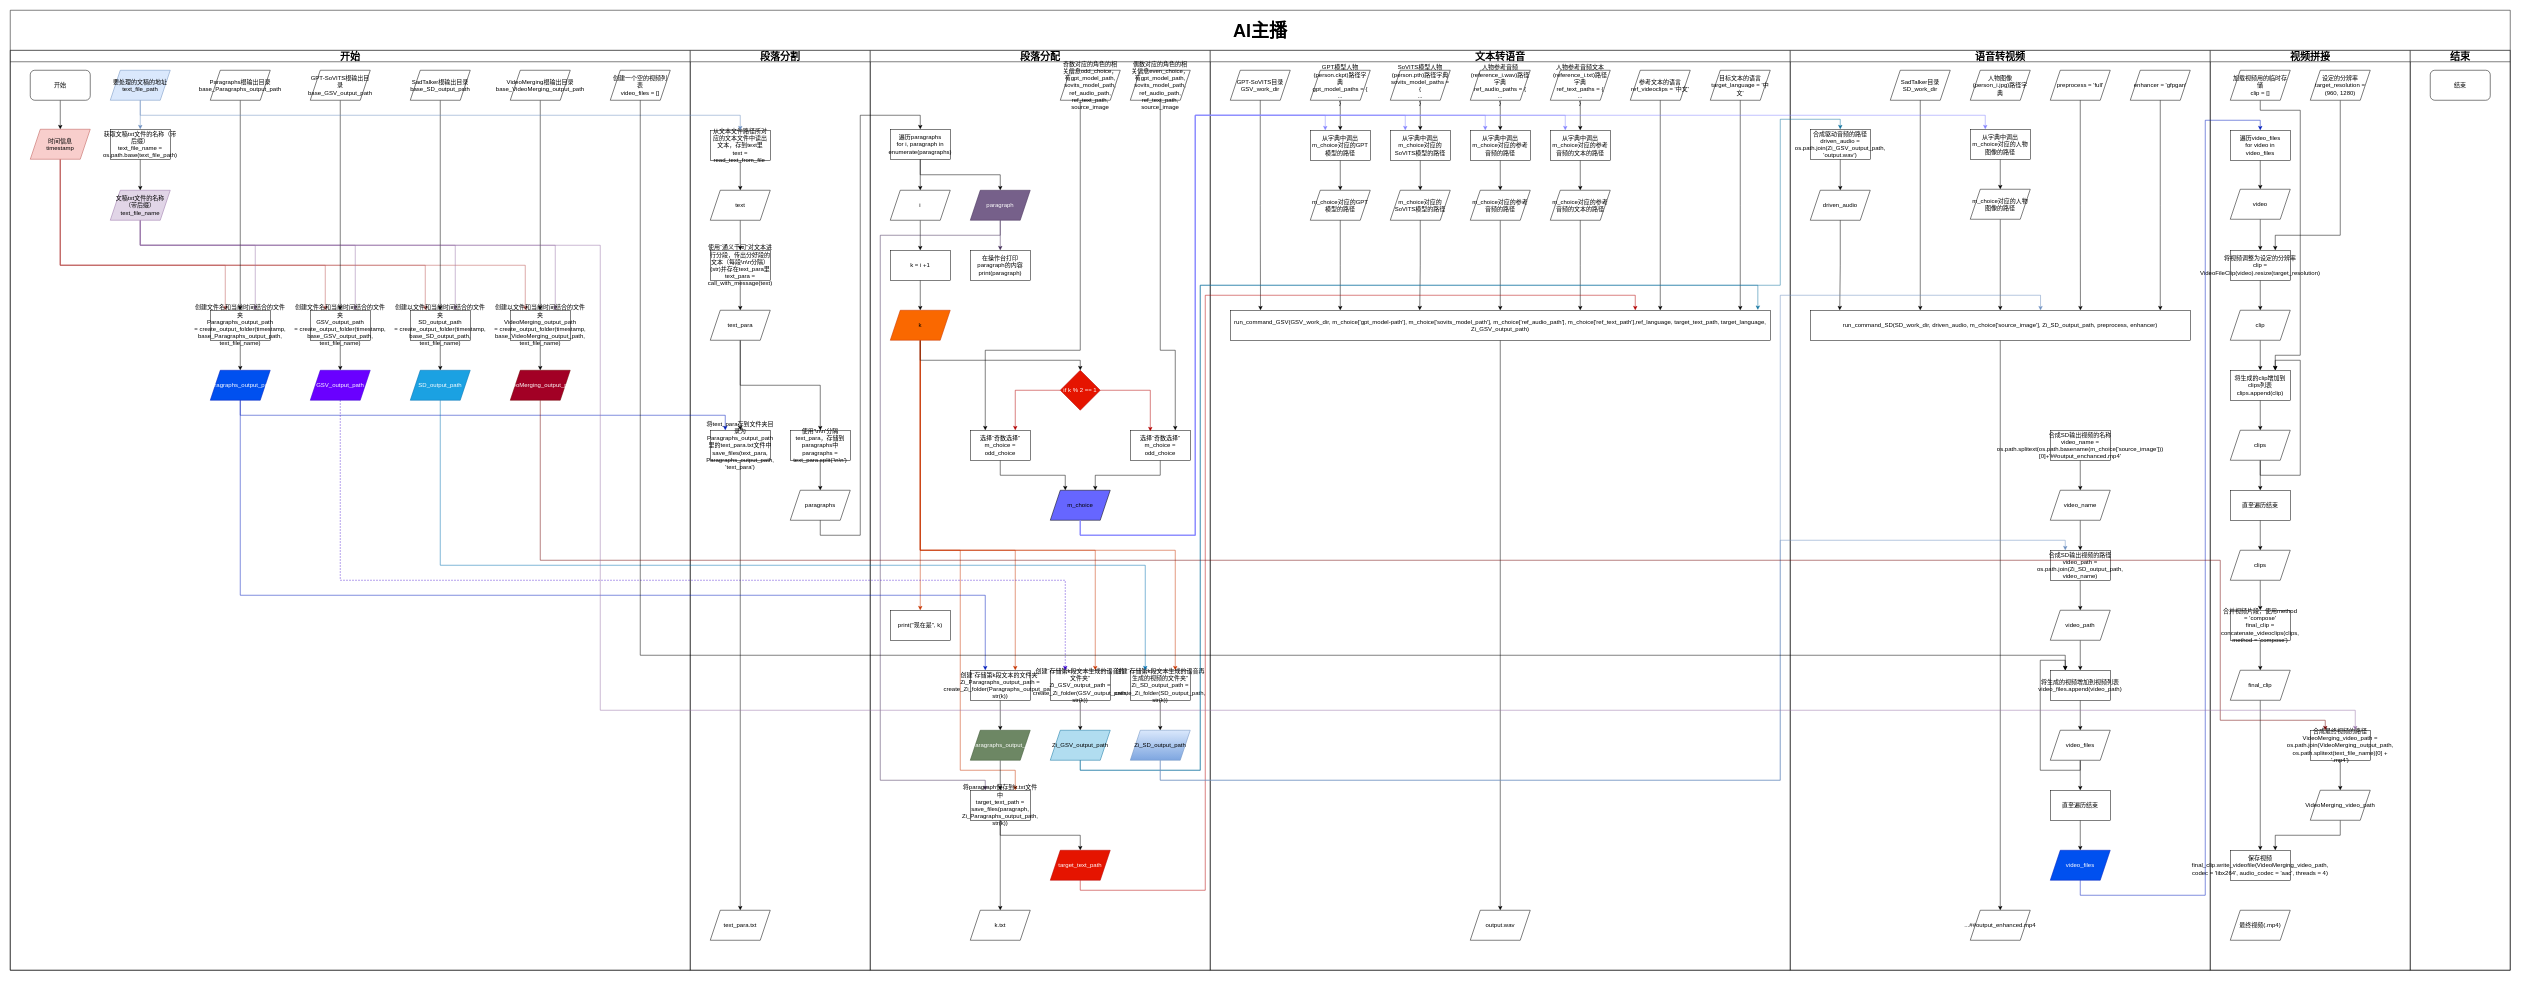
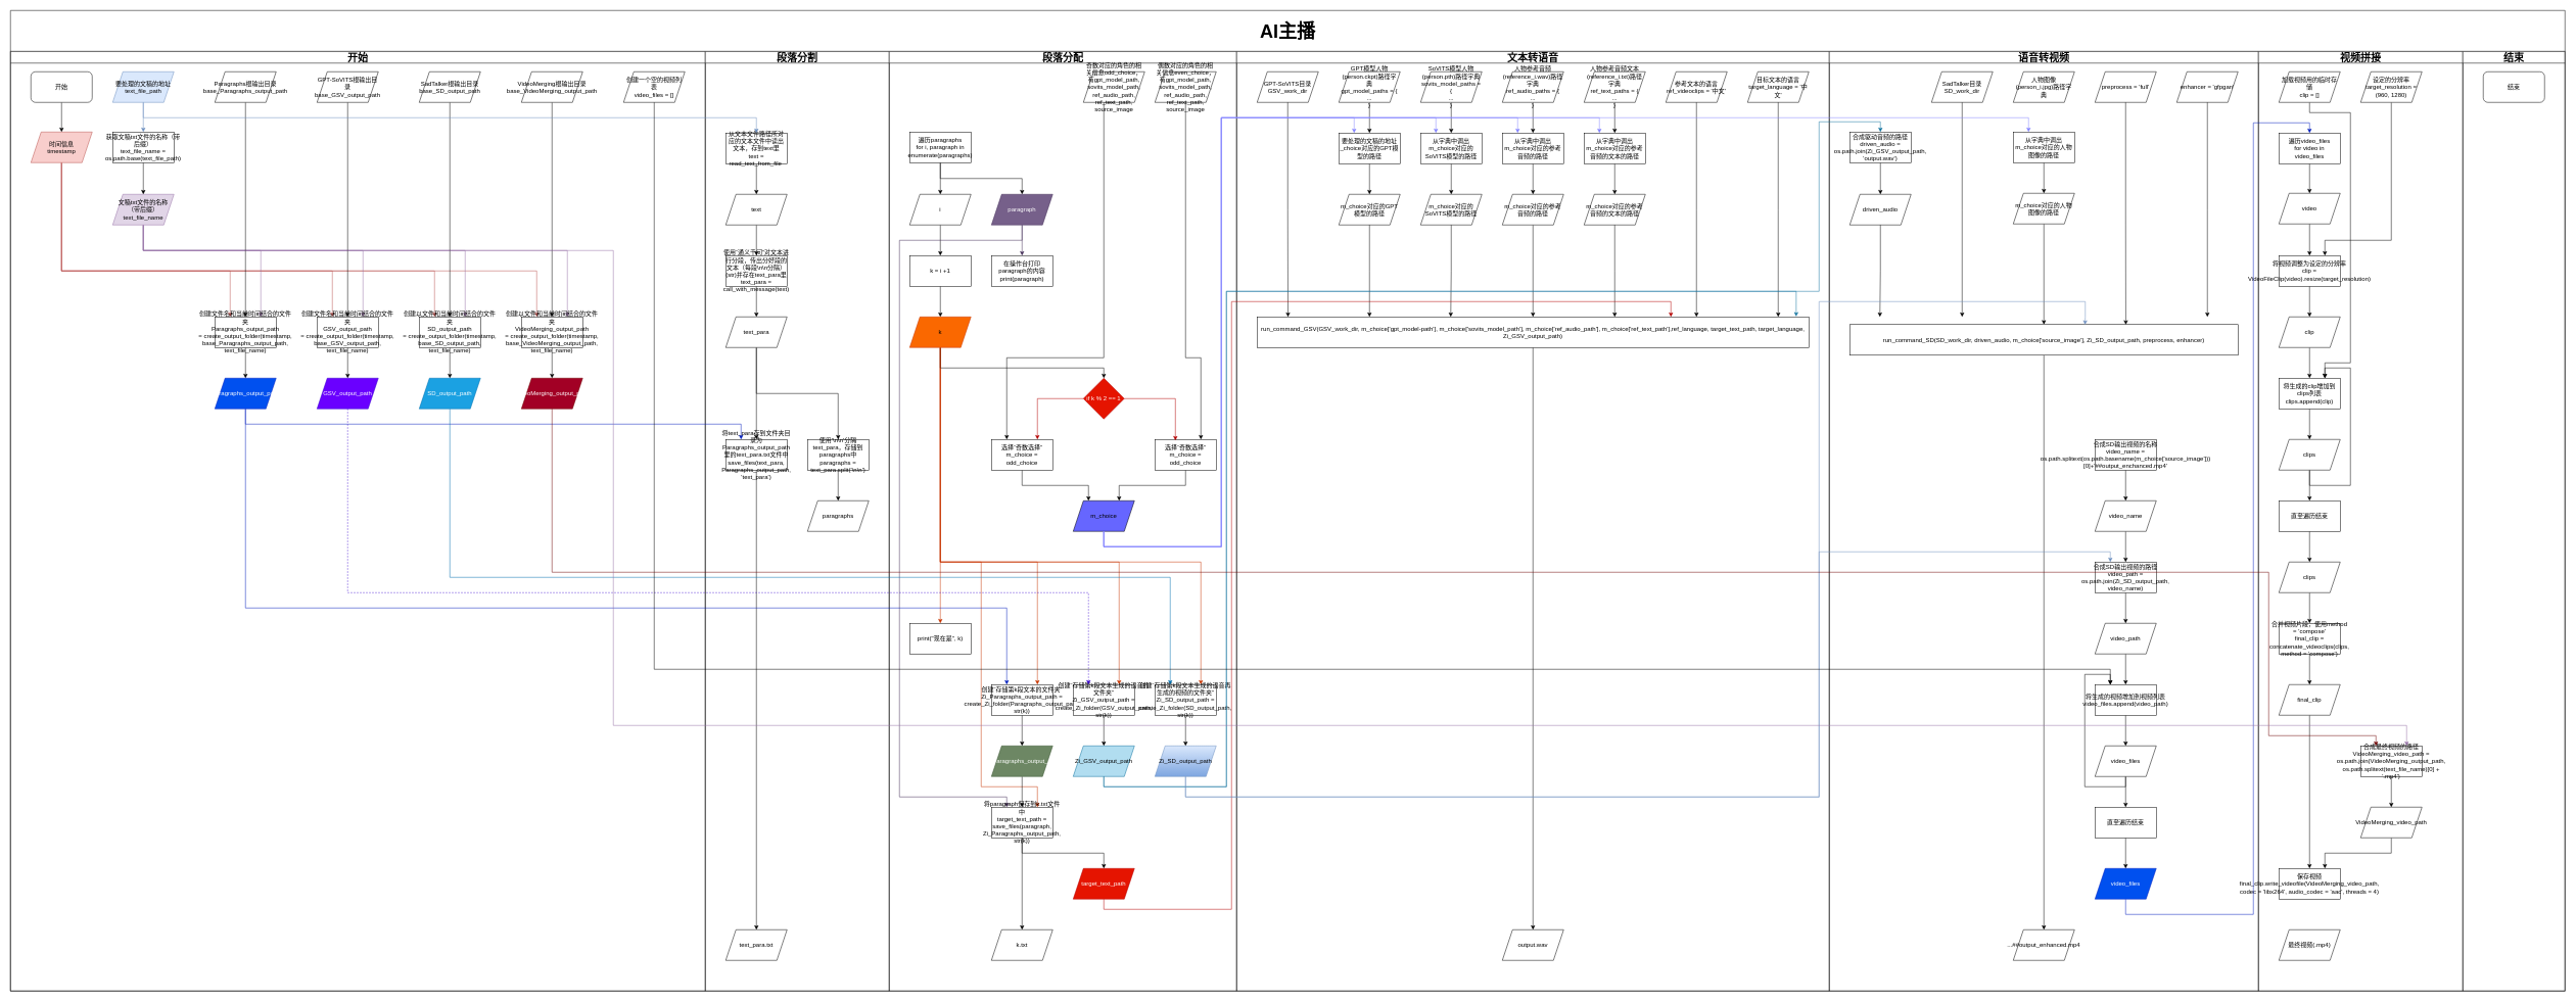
- <mxCell id="208" style="edgeStyle=orthogonalEdgeStyle;rounded=0;orthogonalLoop=1;jettySize=auto;html=1;exitX=0.5;exitY=1;exitDx=0;exitDy=0;entryX=0.5;entryY=0;entryDx=0;entryDy=0;" edge="1" parent="1" source="54" target="60"><mxGeometry relative="1" as="geometry"><Array as="points"><mxPoint x="1640" y="1070" /><mxPoint x="1720" y="1070" /><mxPoint x="1720" y="230" /><mxPoint x="1840" y="230" /></Array></mxGeometry></mxCell>
- <mxCell id="117" value="从字典中调出m_choice对应的GPT模型的路径" style="rounded=0;whiteSpace=wrap;html=1;" vertex="1" parent="104"><mxGeometry x="200" y="160" width="120" height="60" as="geometry" /></mxCell>
+ <mxCell id="117" value="要处理的文稿的地址_choice对应的GPT模型的路径" style="rounded=0;whiteSpace=wrap;html=1;" vertex="1" parent="104"><mxGeometry x="200" y="160" width="120" height="60" as="geometry" /></mxCell>
- <mxCell id="151" value="run_command_SD(SD_work_dir, driven_audio, m_choice['source_image'], Zi_SD_output_path, preprocess, enhancer)" style="rounded=0;whiteSpace=wrap;html=1;" vertex="1" parent="138"><mxGeometry x="40" y="520" width="760" height="60" as="geometry" /></mxCell>
+ <mxCell id="151" value="run_command_SD(SD_work_dir, driven_audio, m_choice['source_image'], Zi_SD_output_path, preprocess, enhancer)" style="rounded=0;whiteSpace=wrap;html=1;" vertex="1" parent="138"><mxGeometry x="40" y="535" width="760" height="60" as="geometry" /></mxCell>
